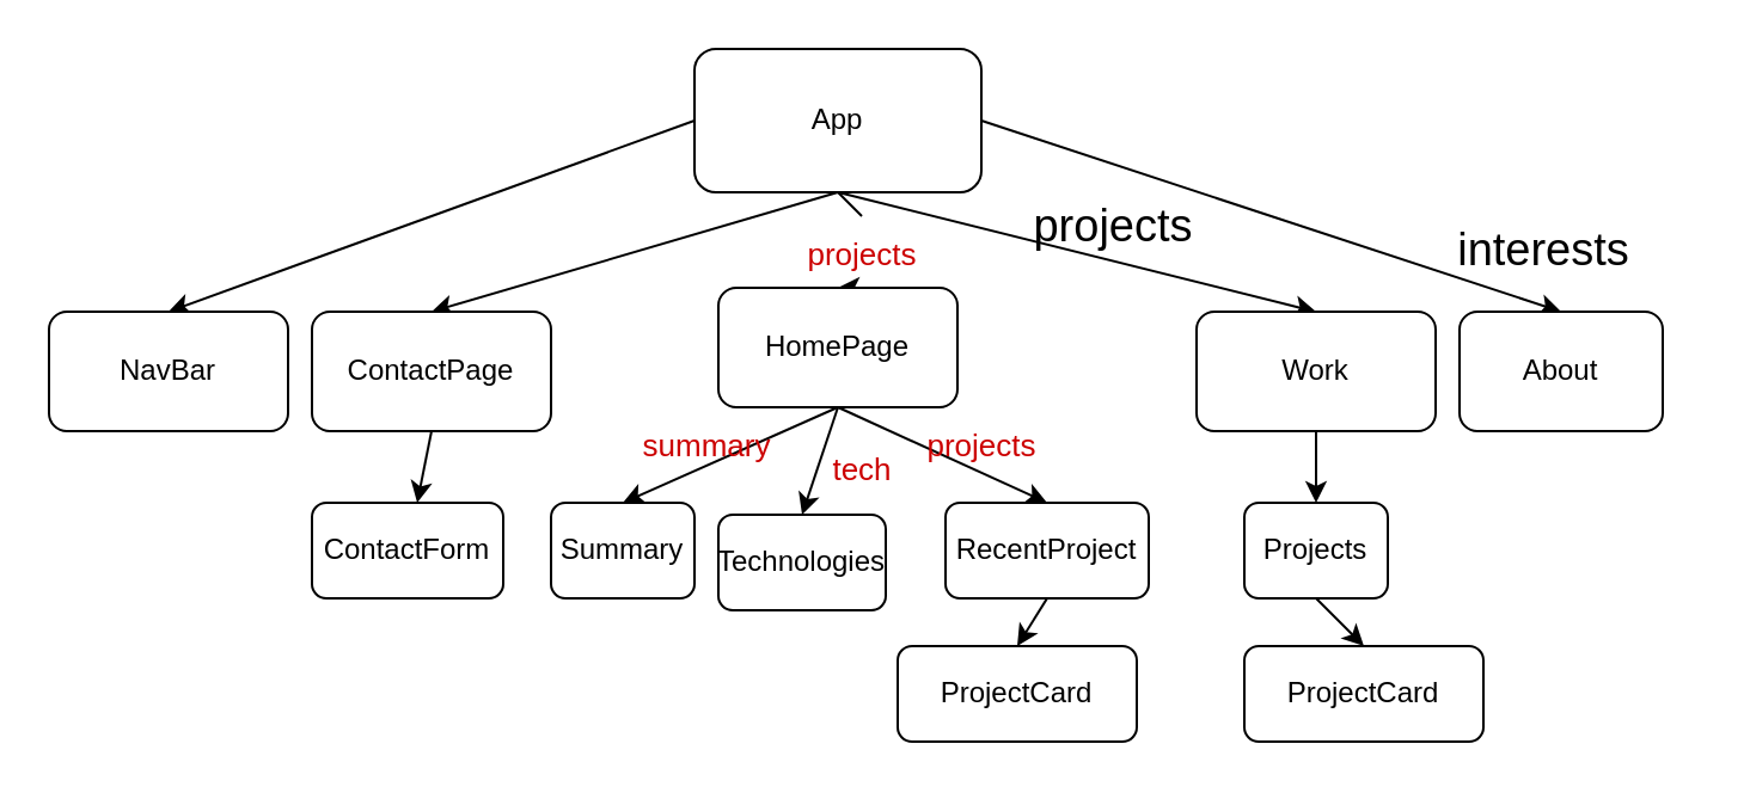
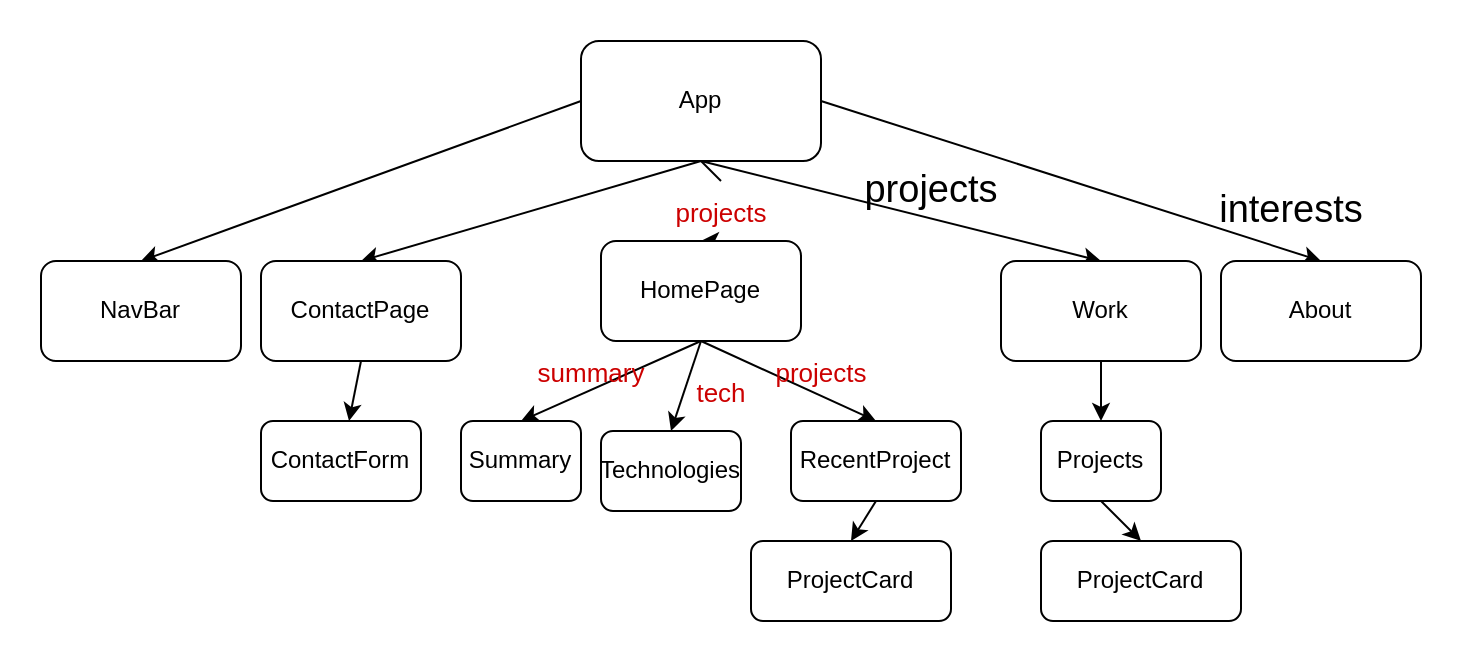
- <mxCell id="28" value="About" style="rounded=1;whiteSpace=wrap;html=1;" vertex="1" parent="1"><mxGeometry x="610" y="130" width="85" height="50" as="geometry" /></mxCell>
+ <mxCell id="28" value="About" style="rounded=1;whiteSpace=wrap;html=1;" vertex="1" parent="1"><mxGeometry x="610" y="130" width="100" height="50" as="geometry" /></mxCell>
